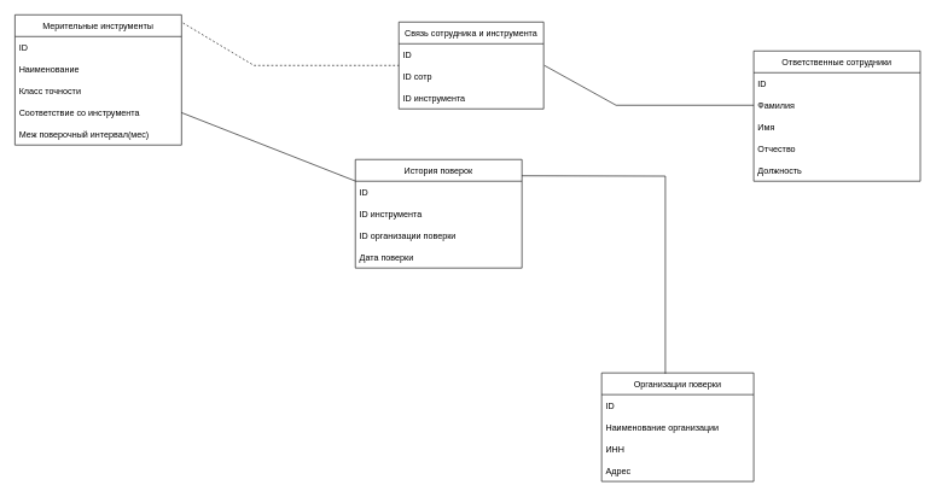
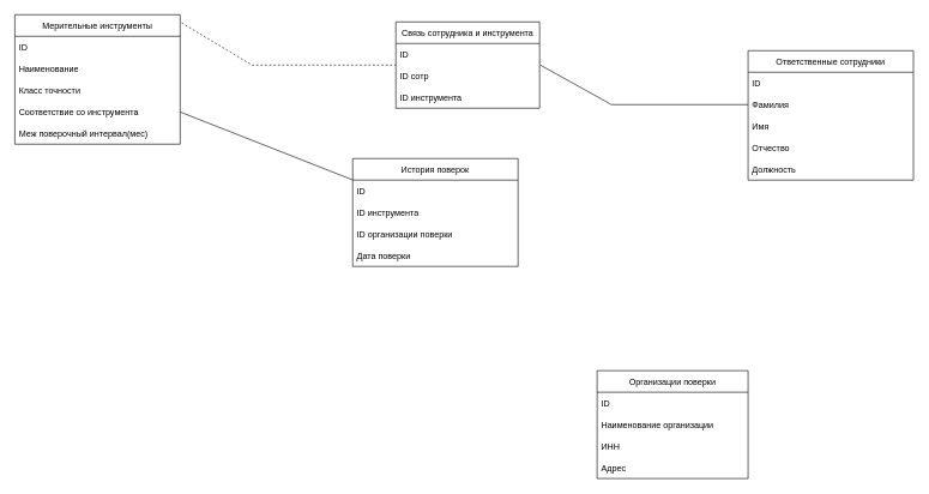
- <mxCell id="31" value="" style="endArrow=none;html=1;rounded=0;entryX=1;entryY=0.15;entryDx=0;entryDy=0;entryPerimeter=0;exitX=0.419;exitY=0.007;exitDx=0;exitDy=0;exitPerimeter=0;" parent="1" source="14" target="19" edge="1"><mxGeometry width="50" height="50" relative="1" as="geometry"><mxPoint x="780" y="400" as="sourcePoint" /><mxPoint x="650" y="390" as="targetPoint" /><Array as="points"><mxPoint x="918" y="243" /></Array></mxGeometry></mxCell>
